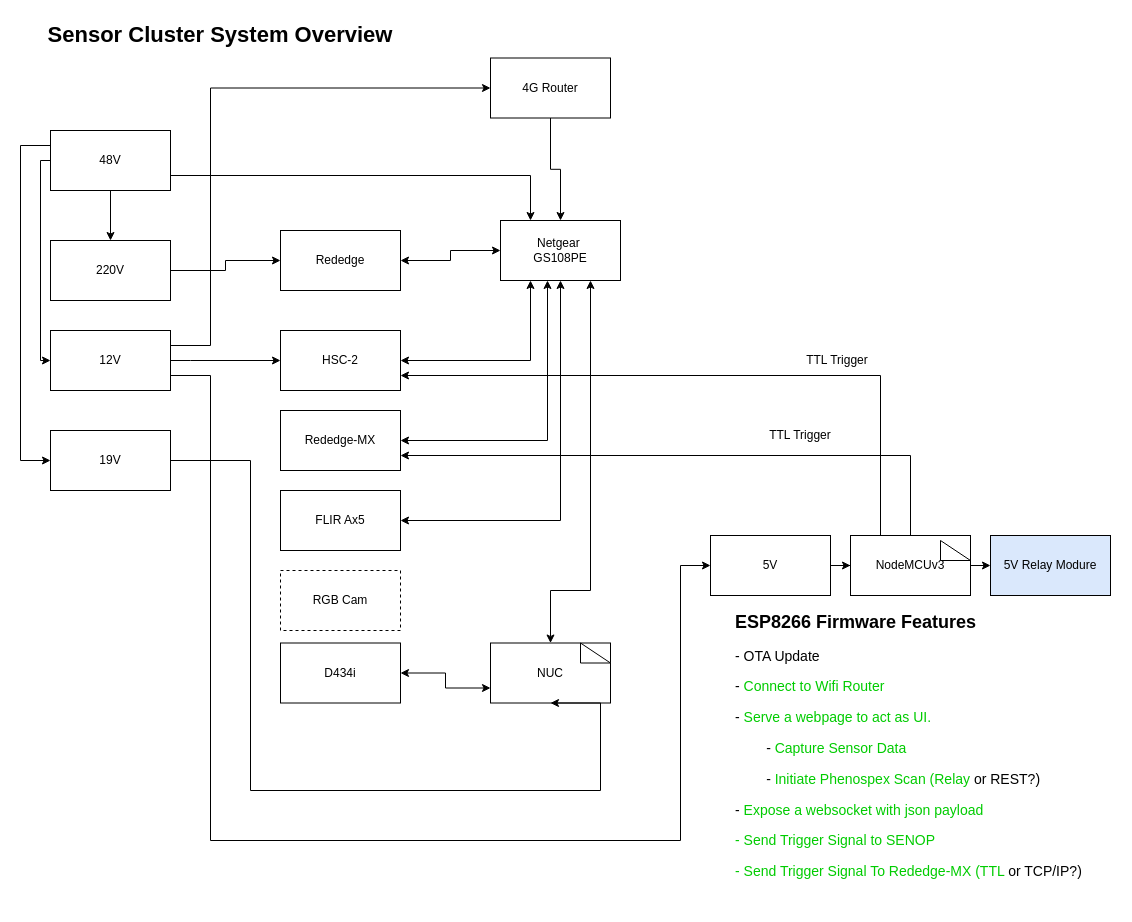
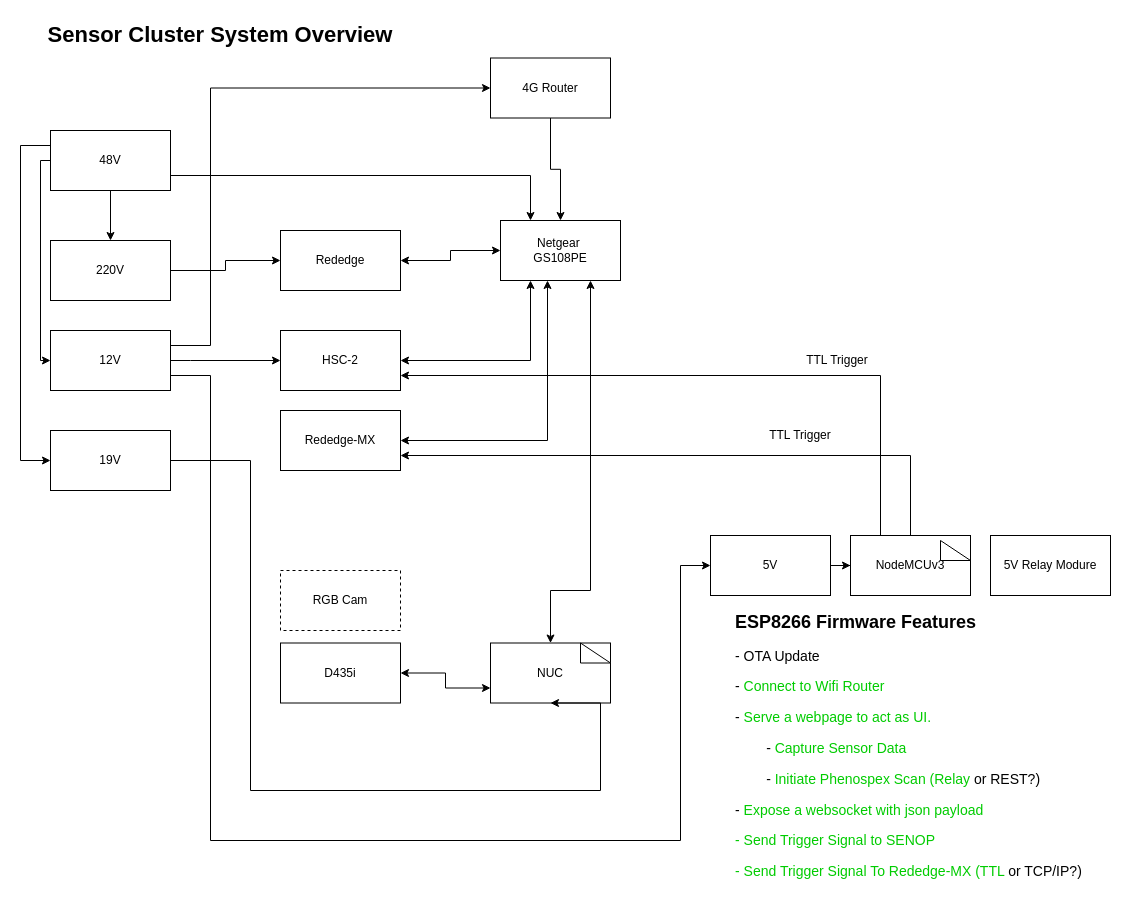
- <mxCell id="8" style="edgeStyle=orthogonalEdgeStyle;rounded=0;orthogonalLoop=1;jettySize=auto;html=1;startArrow=classic;startFill=1;" parent="1" source="9" target="6" edge="1"><mxGeometry relative="1" as="geometry"><Array as="points"><mxPoint x="560" y="520" /></Array></mxGeometry></mxCell>
- <mxCell id="6" value="FLIR Ax5" style="rounded=0;whiteSpace=wrap;html=1;" parent="1" vertex="1"><mxGeometry x="280" y="490" width="120" height="60" as="geometry" /></mxCell>
- <mxCell id="31" style="edgeStyle=orthogonalEdgeStyle;rounded=0;orthogonalLoop=1;jettySize=auto;html=1;exitX=1;exitY=0.5;exitDx=0;exitDy=0;entryX=0;entryY=0.5;entryDx=0;entryDy=0;fontColor=#000000;" edge="1" parent="1" source="32" target="40"><mxGeometry relative="1" as="geometry" /></mxCell>
- <mxCell id="40" value="&lt;font color=&quot;#000000&quot;&gt;5V Relay Modure&lt;/font&gt;" style="rounded=0;whiteSpace=wrap;html=1;fontColor=#00CC00;fillColor=#dae8fc;" vertex="1" parent="1"><mxGeometry x="990" y="535" width="120" height="60" as="geometry" /></mxCell>
+ <mxCell id="40" value="&lt;font color=&quot;#000000&quot;&gt;5V Relay Modure&lt;/font&gt;" style="rounded=0;whiteSpace=wrap;html=1;fontColor=#00CC00;" vertex="1" parent="1"><mxGeometry x="990" y="535" width="120" height="60" as="geometry" /></mxCell>
- <mxCell id="7" value="D434i" style="rounded=0;whiteSpace=wrap;html=1;" parent="1" vertex="1"><mxGeometry x="280" y="642.5" width="120" height="60" as="geometry" /></mxCell>
+ <mxCell id="7" value="D435i" style="rounded=0;whiteSpace=wrap;html=1;" parent="1" vertex="1"><mxGeometry x="280" y="642.5" width="120" height="60" as="geometry" /></mxCell>
